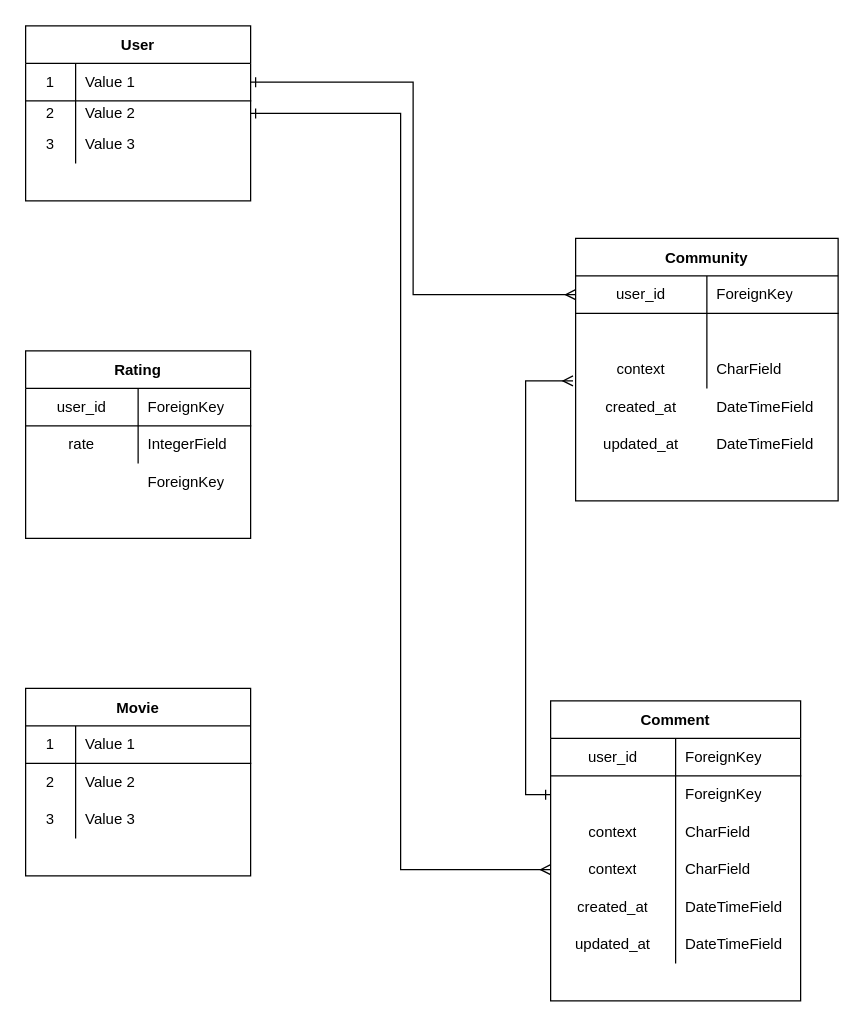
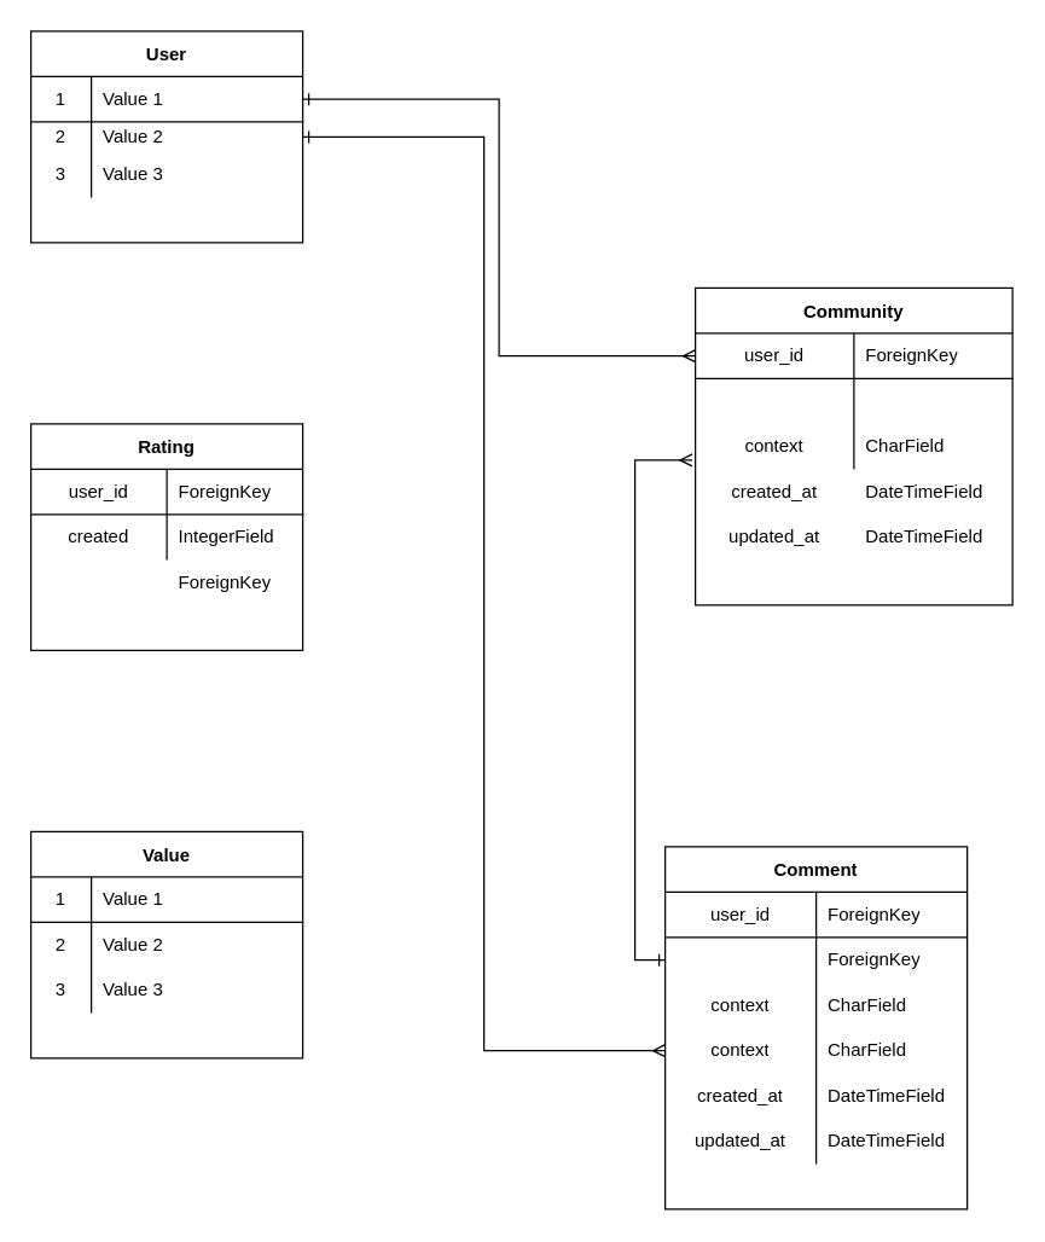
- <mxCell id="59" value="rate" style="shape=partialRectangle;html=1;whiteSpace=wrap;connectable=0;fillColor=none;top=0;left=0;bottom=0;right=0;overflow=hidden;pointerEvents=1;" vertex="1" parent="58"><mxGeometry width="90" height="30" as="geometry"><mxRectangle width="90" height="30" as="alternateBounds" /></mxGeometry></mxCell>
+ <mxCell id="59" value="created" style="shape=partialRectangle;html=1;whiteSpace=wrap;connectable=0;fillColor=none;top=0;left=0;bottom=0;right=0;overflow=hidden;pointerEvents=1;" vertex="1" parent="58"><mxGeometry width="90" height="30" as="geometry"><mxRectangle width="90" height="30" as="alternateBounds" /></mxGeometry></mxCell>
- <mxCell id="26" value="Movie" style="shape=table;startSize=30;container=1;collapsible=0;childLayout=tableLayout;fixedRows=1;rowLines=0;fontStyle=1;align=center;pointerEvents=1;" vertex="1" parent="1"><mxGeometry x="20" y="550" width="180" height="150" as="geometry" /></mxCell>
+ <mxCell id="26" value="Value" style="shape=table;startSize=30;container=1;collapsible=0;childLayout=tableLayout;fixedRows=1;rowLines=0;fontStyle=1;align=center;pointerEvents=1;" vertex="1" parent="1"><mxGeometry x="20" y="550" width="180" height="150" as="geometry" /></mxCell>
